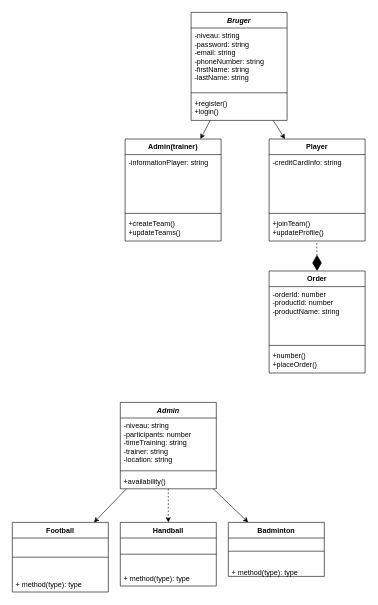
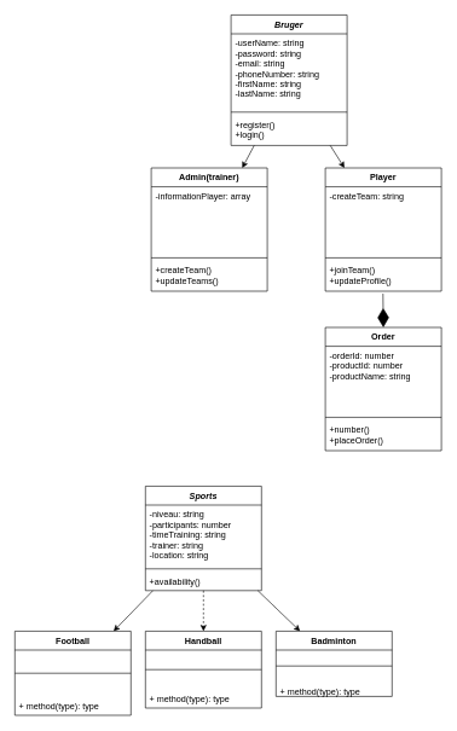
- <mxCell id="5" value="-niveau: string&#10;-password: string&#10;-email: string&#10;-phoneNumber: string&#10;-firstName: string&#10;-lastName: string&#10;&#10;" style="text;strokeColor=none;fillColor=none;align=left;verticalAlign=top;spacingLeft=4;spacingRight=4;overflow=hidden;rotatable=0;points=[[0,0.5],[1,0.5]];portConstraint=eastwest;" parent="4" vertex="1"><mxGeometry y="26" width="160" height="104" as="geometry" /></mxCell>
+ <mxCell id="5" value="-userName: string&#10;-password: string&#10;-email: string&#10;-phoneNumber: string&#10;-firstName: string&#10;-lastName: string&#10;&#10;" style="text;strokeColor=none;fillColor=none;align=left;verticalAlign=top;spacingLeft=4;spacingRight=4;overflow=hidden;rotatable=0;points=[[0,0.5],[1,0.5]];portConstraint=eastwest;" parent="4" vertex="1"><mxGeometry y="26" width="160" height="104" as="geometry" /></mxCell>
- <mxCell id="9" value="-informationPlayer: string&#10;" style="text;strokeColor=none;fillColor=none;align=left;verticalAlign=top;spacingLeft=4;spacingRight=4;overflow=hidden;rotatable=0;points=[[0,0.5],[1,0.5]];portConstraint=eastwest;" vertex="1" parent="8"><mxGeometry y="26" width="160" height="94" as="geometry" /></mxCell>
+ <mxCell id="9" value="-informationPlayer: array&#10;" style="text;strokeColor=none;fillColor=none;align=left;verticalAlign=top;spacingLeft=4;spacingRight=4;overflow=hidden;rotatable=0;points=[[0,0.5],[1,0.5]];portConstraint=eastwest;" vertex="1" parent="8"><mxGeometry y="26" width="160" height="94" as="geometry" /></mxCell>
- <mxCell id="13" value="-creditCardInfo: string&#10;" style="text;strokeColor=none;fillColor=none;align=left;verticalAlign=top;spacingLeft=4;spacingRight=4;overflow=hidden;rotatable=0;points=[[0,0.5],[1,0.5]];portConstraint=eastwest;" vertex="1" parent="12"><mxGeometry y="26" width="160" height="94" as="geometry" /></mxCell>
+ <mxCell id="13" value="-createTeam: string&#10;" style="text;strokeColor=none;fillColor=none;align=left;verticalAlign=top;spacingLeft=4;spacingRight=4;overflow=hidden;rotatable=0;points=[[0,0.5],[1,0.5]];portConstraint=eastwest;" vertex="1" parent="12"><mxGeometry y="26" width="160" height="94" as="geometry" /></mxCell>
- <mxCell id="36" value="" style="endArrow=diamondThin;endFill=1;endSize=24;html=1;entryX=0.5;entryY=0;entryDx=0;entryDy=0;exitX=0.497;exitY=1.081;exitDx=0;exitDy=0;exitPerimeter=0;dashed=1;" edge="1" parent="1" source="15" target="16"><mxGeometry width="160" relative="1" as="geometry"><mxPoint x="488" y="471" as="sourcePoint" /><mxPoint x="538" y="751" as="targetPoint" /></mxGeometry></mxCell>
+ <mxCell id="36" value="" style="endArrow=diamondThin;endFill=1;endSize=24;html=1;entryX=0.5;entryY=0;entryDx=0;entryDy=0;exitX=0.497;exitY=1.081;exitDx=0;exitDy=0;exitPerimeter=0;" edge="1" parent="1" source="15" target="16"><mxGeometry width="160" relative="1" as="geometry"><mxPoint x="488" y="471" as="sourcePoint" /><mxPoint x="538" y="751" as="targetPoint" /></mxGeometry></mxCell>
- <mxCell id="23" value="Admin" style="swimlane;fontStyle=3;align=center;verticalAlign=top;childLayout=stackLayout;horizontal=1;startSize=26;horizontalStack=0;resizeParent=1;resizeParentMax=0;resizeLast=0;collapsible=1;marginBottom=0;" vertex="1" parent="1"><mxGeometry x="200" y="670" width="160" height="144" as="geometry" /></mxCell>
+ <mxCell id="23" value="Sports" style="swimlane;fontStyle=3;align=center;verticalAlign=top;childLayout=stackLayout;horizontal=1;startSize=26;horizontalStack=0;resizeParent=1;resizeParentMax=0;resizeLast=0;collapsible=1;marginBottom=0;" vertex="1" parent="1"><mxGeometry x="200" y="670" width="160" height="144" as="geometry" /></mxCell>
